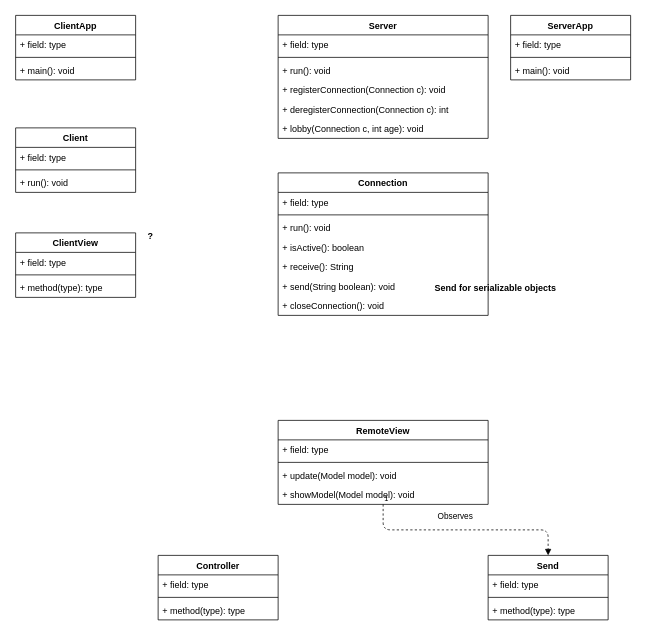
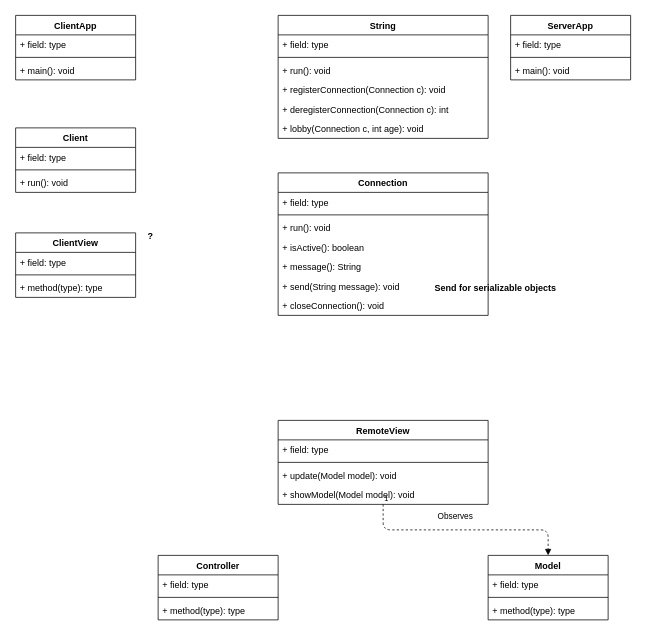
- <mxCell id="19" value="Server" style="swimlane;fontStyle=1;align=center;verticalAlign=top;childLayout=stackLayout;horizontal=1;startSize=26;horizontalStack=0;resizeParent=1;resizeParentMax=0;resizeLast=0;collapsible=1;marginBottom=0;" vertex="1" parent="1"><mxGeometry x="370" y="20" width="280" height="164" as="geometry" /></mxCell>
+ <mxCell id="19" value="String" style="swimlane;fontStyle=1;align=center;verticalAlign=top;childLayout=stackLayout;horizontal=1;startSize=26;horizontalStack=0;resizeParent=1;resizeParentMax=0;resizeLast=0;collapsible=1;marginBottom=0;" vertex="1" parent="1"><mxGeometry x="370" y="20" width="280" height="164" as="geometry" /></mxCell>
- <mxCell id="31" value="+ receive(): String" style="text;strokeColor=none;fillColor=none;align=left;verticalAlign=top;spacingLeft=4;spacingRight=4;overflow=hidden;rotatable=0;points=[[0,0.5],[1,0.5]];portConstraint=eastwest;" vertex="1" parent="26"><mxGeometry y="112" width="280" height="26" as="geometry" /></mxCell>
+ <mxCell id="31" value="+ message(): String" style="text;strokeColor=none;fillColor=none;align=left;verticalAlign=top;spacingLeft=4;spacingRight=4;overflow=hidden;rotatable=0;points=[[0,0.5],[1,0.5]];portConstraint=eastwest;" vertex="1" parent="26"><mxGeometry y="112" width="280" height="26" as="geometry" /></mxCell>
- <mxCell id="32" value="+ send(String boolean): void" style="text;strokeColor=none;fillColor=none;align=left;verticalAlign=top;spacingLeft=4;spacingRight=4;overflow=hidden;rotatable=0;points=[[0,0.5],[1,0.5]];portConstraint=eastwest;" vertex="1" parent="26"><mxGeometry y="138" width="280" height="26" as="geometry" /></mxCell>
+ <mxCell id="32" value="+ send(String message): void" style="text;strokeColor=none;fillColor=none;align=left;verticalAlign=top;spacingLeft=4;spacingRight=4;overflow=hidden;rotatable=0;points=[[0,0.5],[1,0.5]];portConstraint=eastwest;" vertex="1" parent="26"><mxGeometry y="138" width="280" height="26" as="geometry" /></mxCell>
- <mxCell id="45" value="Send" style="swimlane;fontStyle=1;align=center;verticalAlign=top;childLayout=stackLayout;horizontal=1;startSize=26;horizontalStack=0;resizeParent=1;resizeParentMax=0;resizeLast=0;collapsible=1;marginBottom=0;" vertex="1" parent="1"><mxGeometry x="650" y="740" width="160" height="86" as="geometry" /></mxCell>
+ <mxCell id="45" value="Model" style="swimlane;fontStyle=1;align=center;verticalAlign=top;childLayout=stackLayout;horizontal=1;startSize=26;horizontalStack=0;resizeParent=1;resizeParentMax=0;resizeLast=0;collapsible=1;marginBottom=0;" vertex="1" parent="1"><mxGeometry x="650" y="740" width="160" height="86" as="geometry" /></mxCell>
